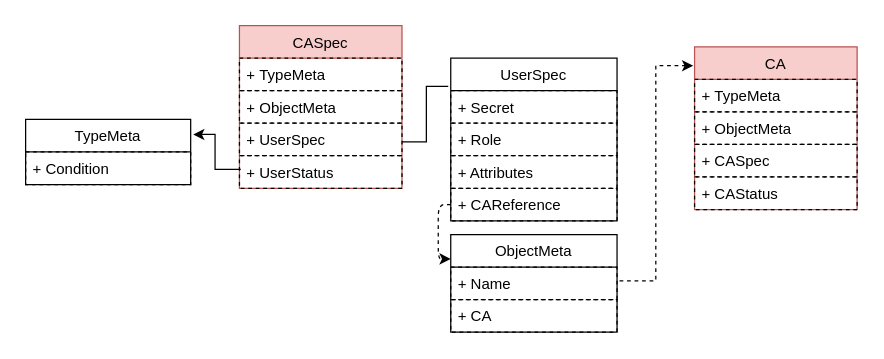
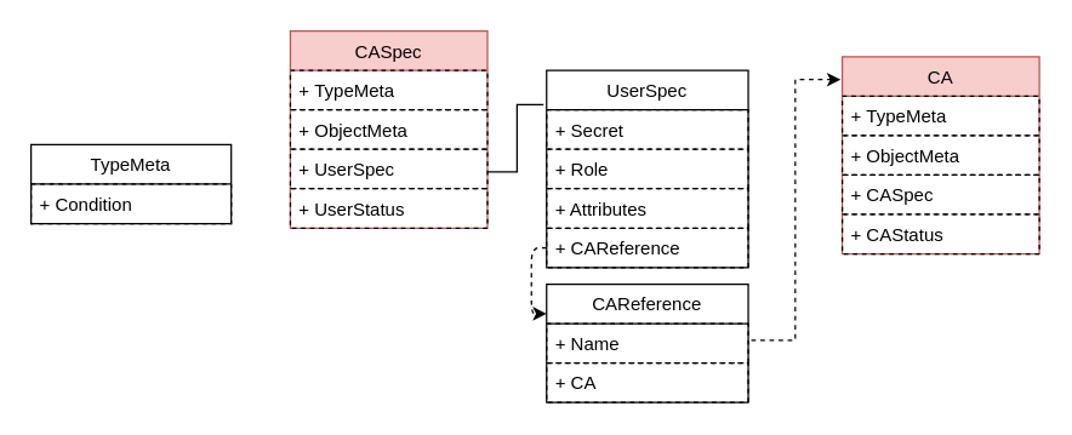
- <mxCell id="19" value="" style="endArrow=classic;html=1;rounded=0;exitX=0.008;exitY=0.423;exitDx=0;exitDy=0;exitPerimeter=0;entryX=1.015;entryY=0.231;entryDx=0;entryDy=0;entryPerimeter=0;edgeStyle=orthogonalEdgeStyle;" edge="1" parent="1" source="11" target="12"><mxGeometry width="50" height="50" relative="1" as="geometry"><mxPoint x="302" y="-7" as="sourcePoint" /><mxPoint x="352" y="-57" as="targetPoint" /></mxGeometry></mxCell>
- <mxCell id="22" value="ObjectMeta" style="swimlane;fontStyle=0;childLayout=stackLayout;horizontal=1;startSize=26;fillColor=none;horizontalStack=0;resizeParent=1;resizeParentMax=0;resizeLast=0;collapsible=1;marginBottom=0;rounded=0;shadow=0;comic=0;" vertex="1" parent="1"><mxGeometry x="360" y="187" width="133" height="78" as="geometry" /></mxCell>
+ <mxCell id="22" value="CAReference" style="swimlane;fontStyle=0;childLayout=stackLayout;horizontal=1;startSize=26;fillColor=none;horizontalStack=0;resizeParent=1;resizeParentMax=0;resizeLast=0;collapsible=1;marginBottom=0;rounded=0;shadow=0;comic=0;" vertex="1" parent="1"><mxGeometry x="360" y="187" width="133" height="78" as="geometry" /></mxCell>
